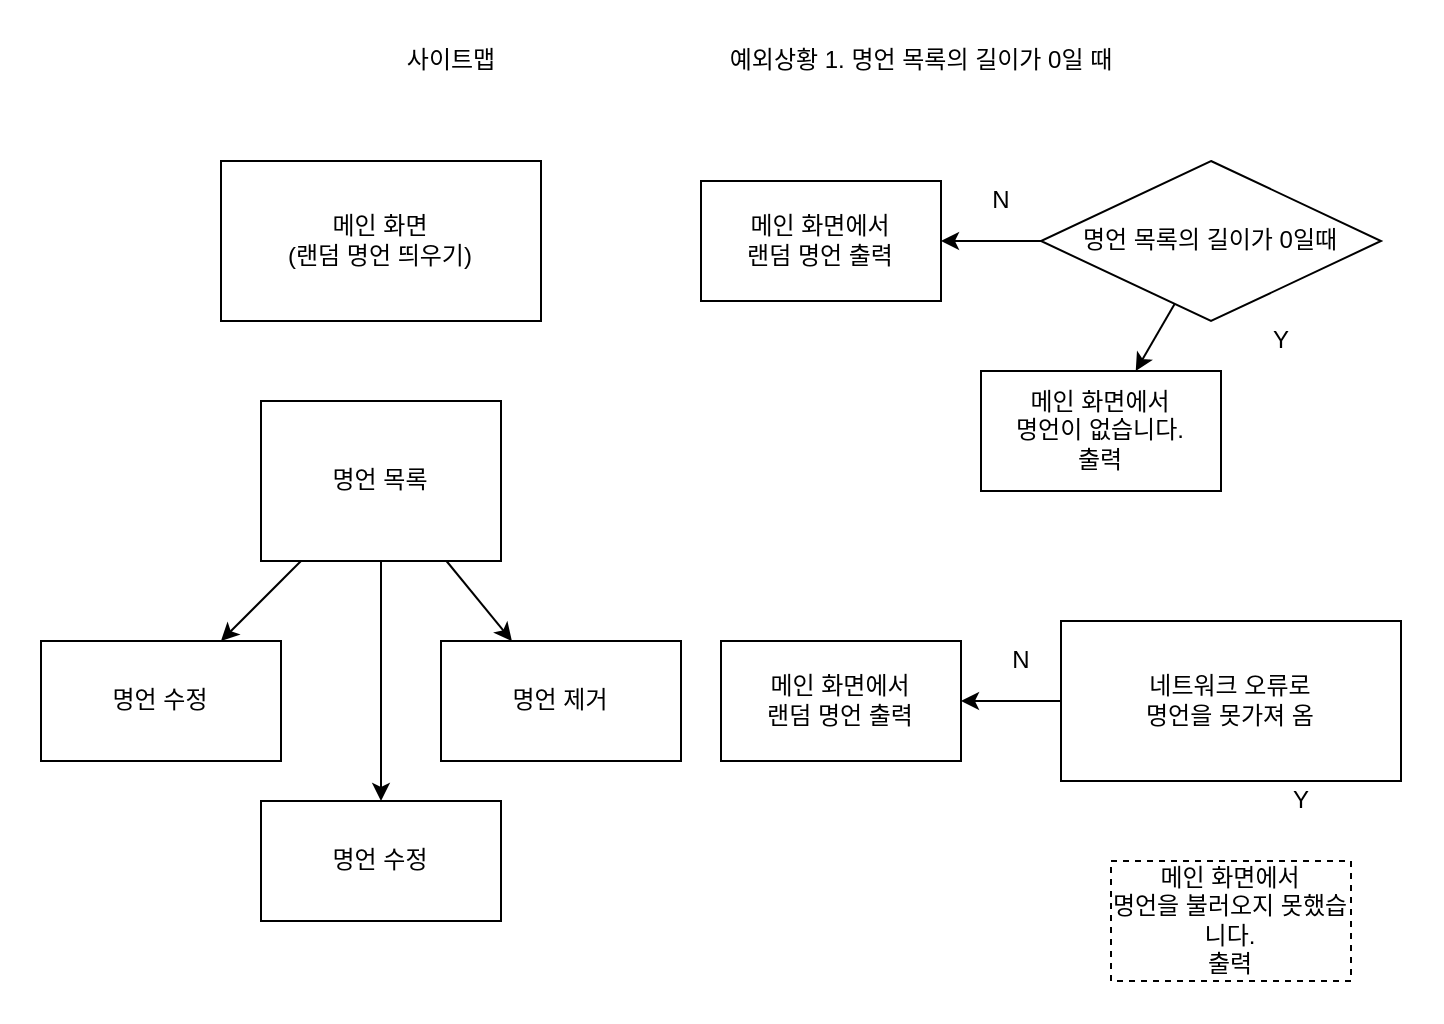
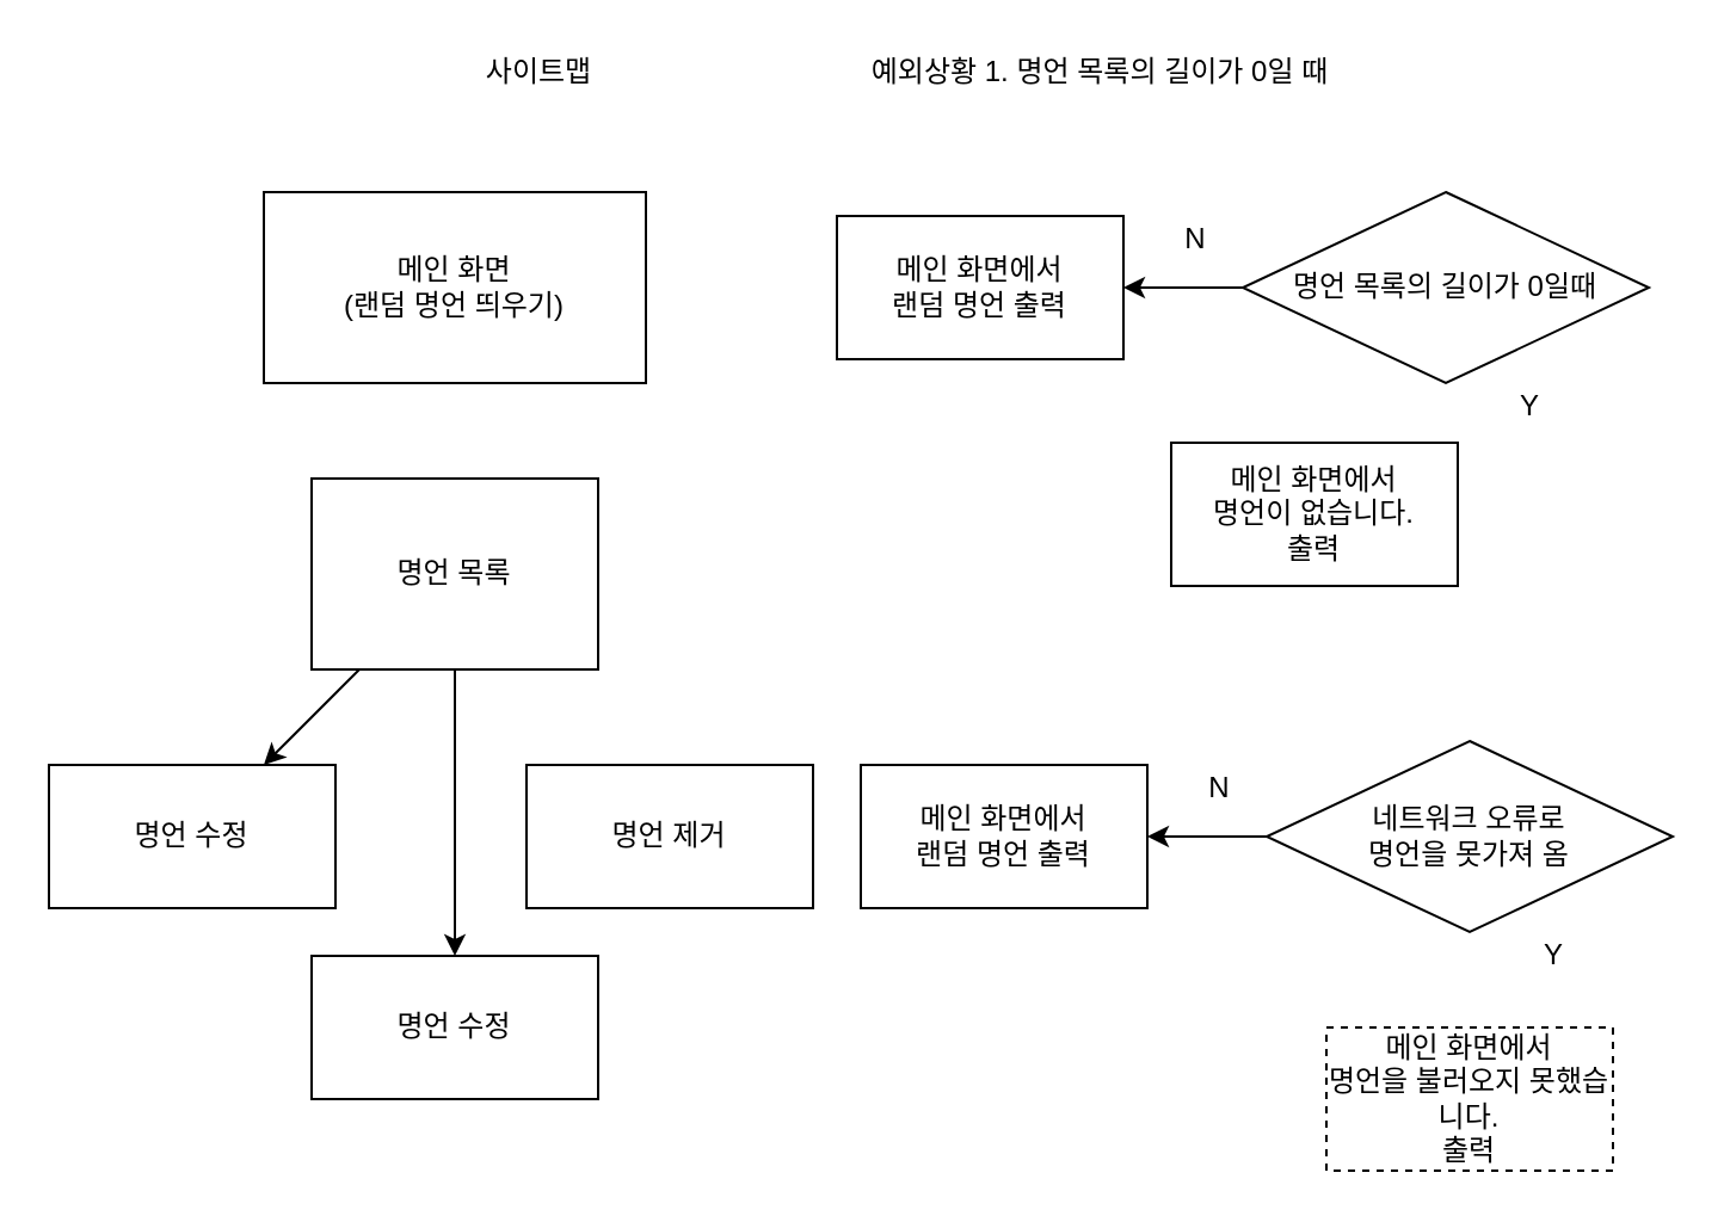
- <mxCell id="12" value="" style="edgeStyle=none;html=1;" edge="1" parent="1" source="13" target="16"><mxGeometry relative="1" as="geometry" /></mxCell>
- <mxCell id="4" value="" style="edgeStyle=none;html=1;" edge="1" parent="1" source="6" target="8"><mxGeometry relative="1" as="geometry" /></mxCell>
- <mxCell id="19" value="네트워크 오류로&lt;br&gt;명언을 못가져 옴" style="whiteSpace=wrap;html=1;rounded=0;" vertex="1" parent="1"><mxGeometry x="530" y="310" width="170" height="80" as="geometry" /></mxCell>
+ <mxCell id="19" value="네트워크 오류로&lt;br&gt;명언을 못가져 옴" style="rhombus;whiteSpace=wrap;html=1;" vertex="1" parent="1"><mxGeometry x="530" y="310" width="170" height="80" as="geometry" /></mxCell>
